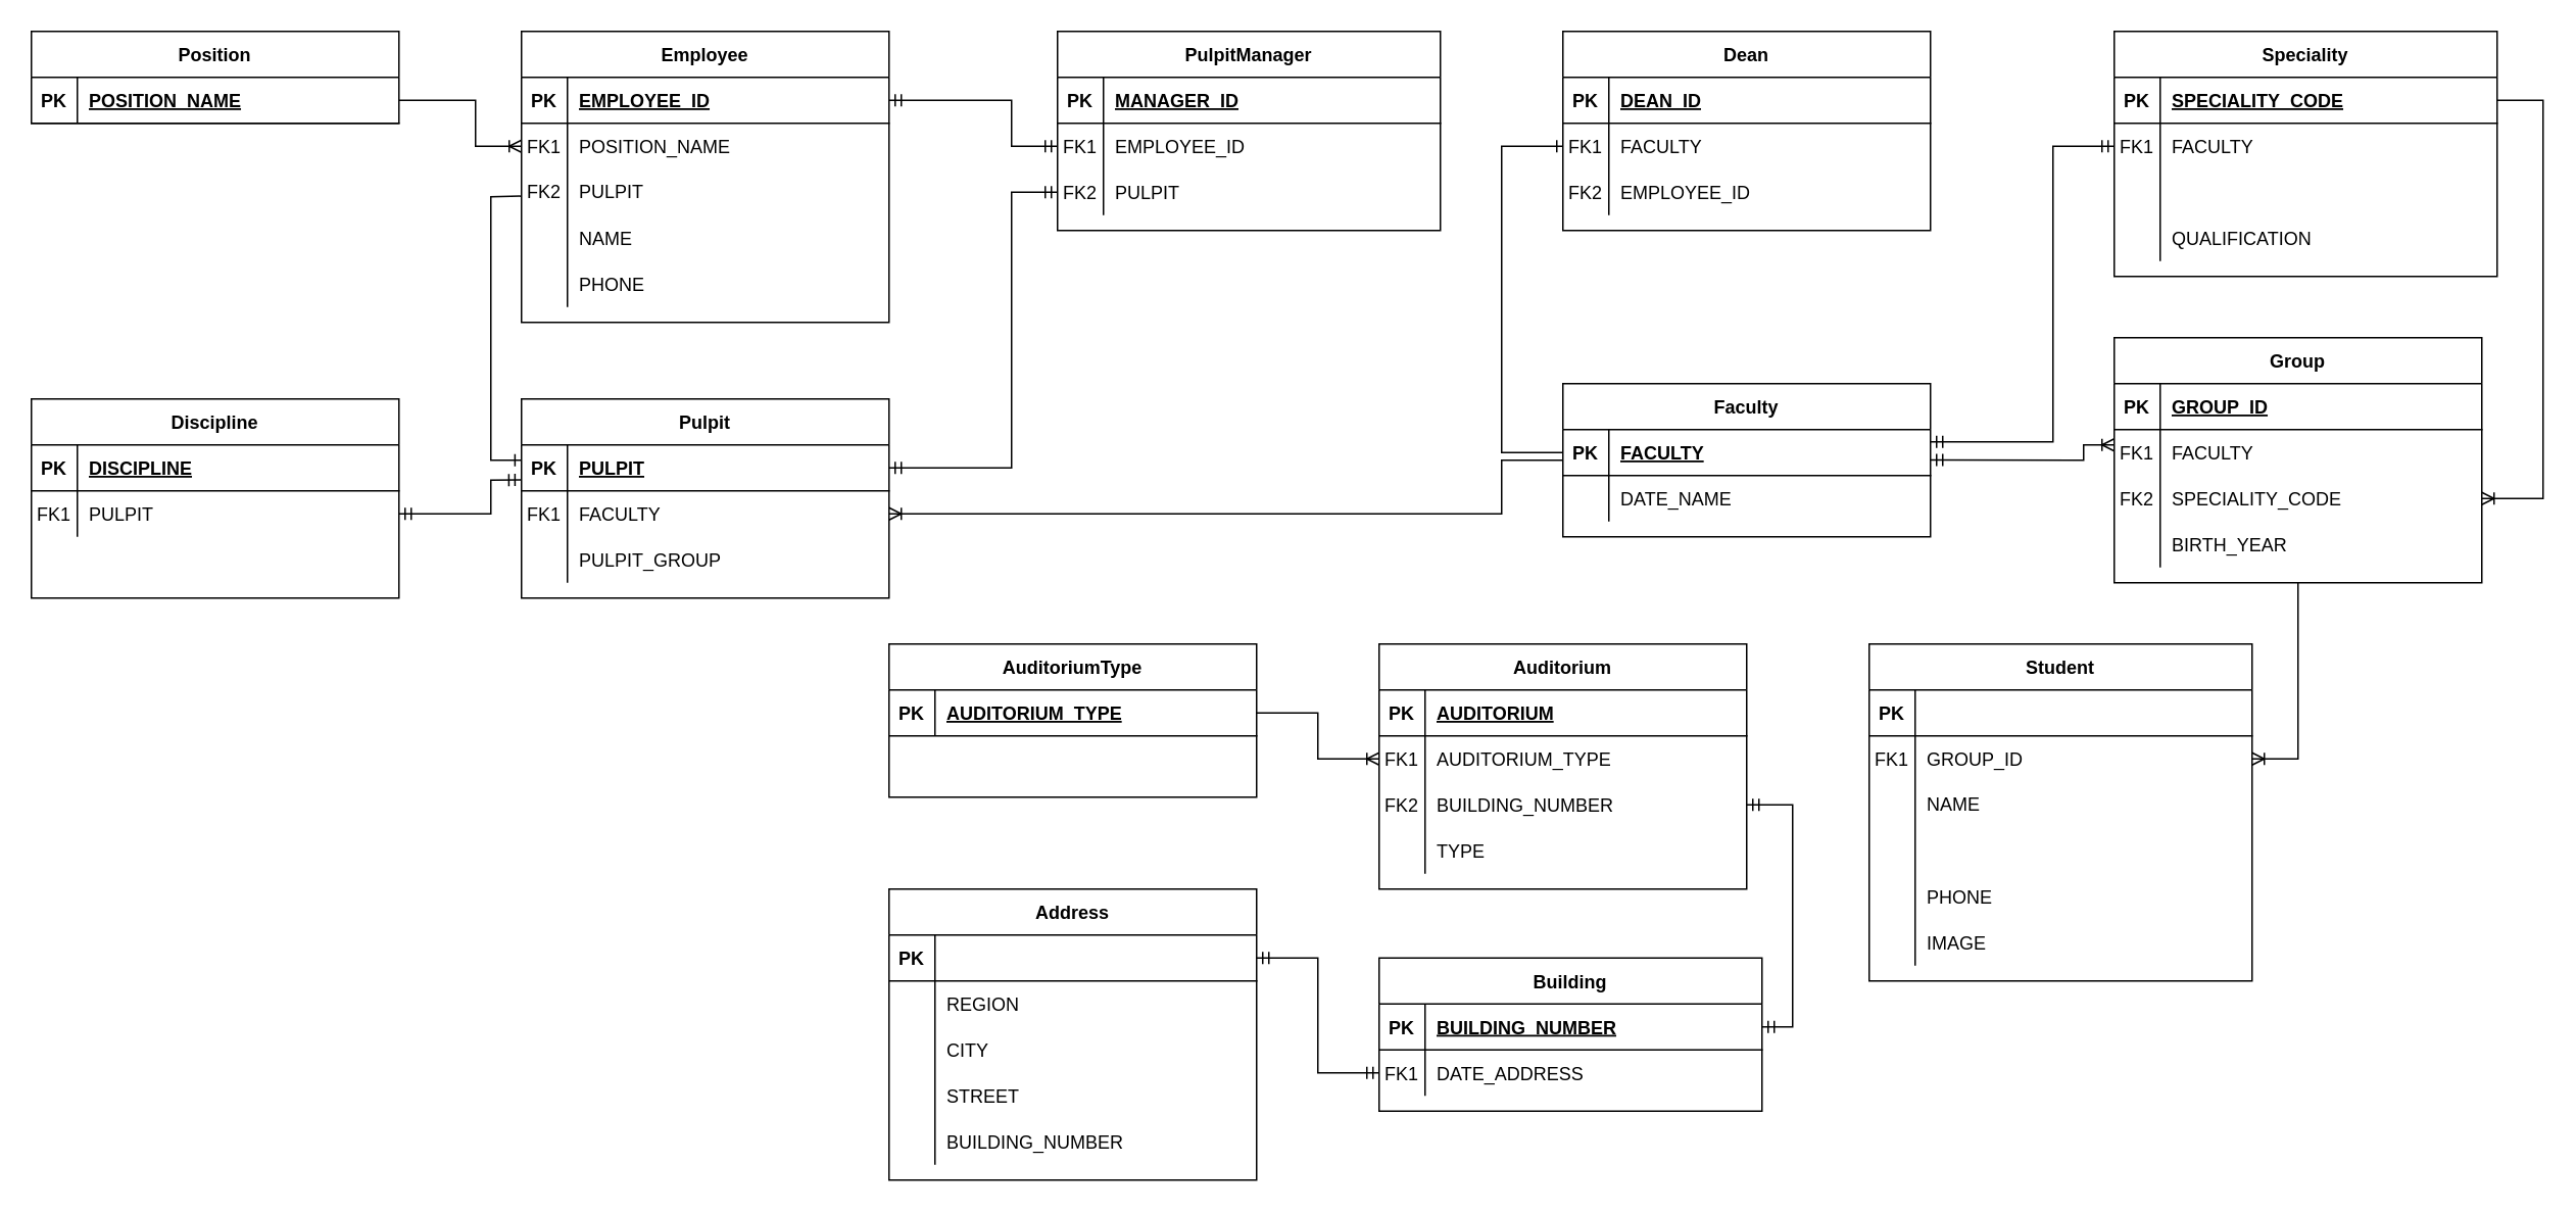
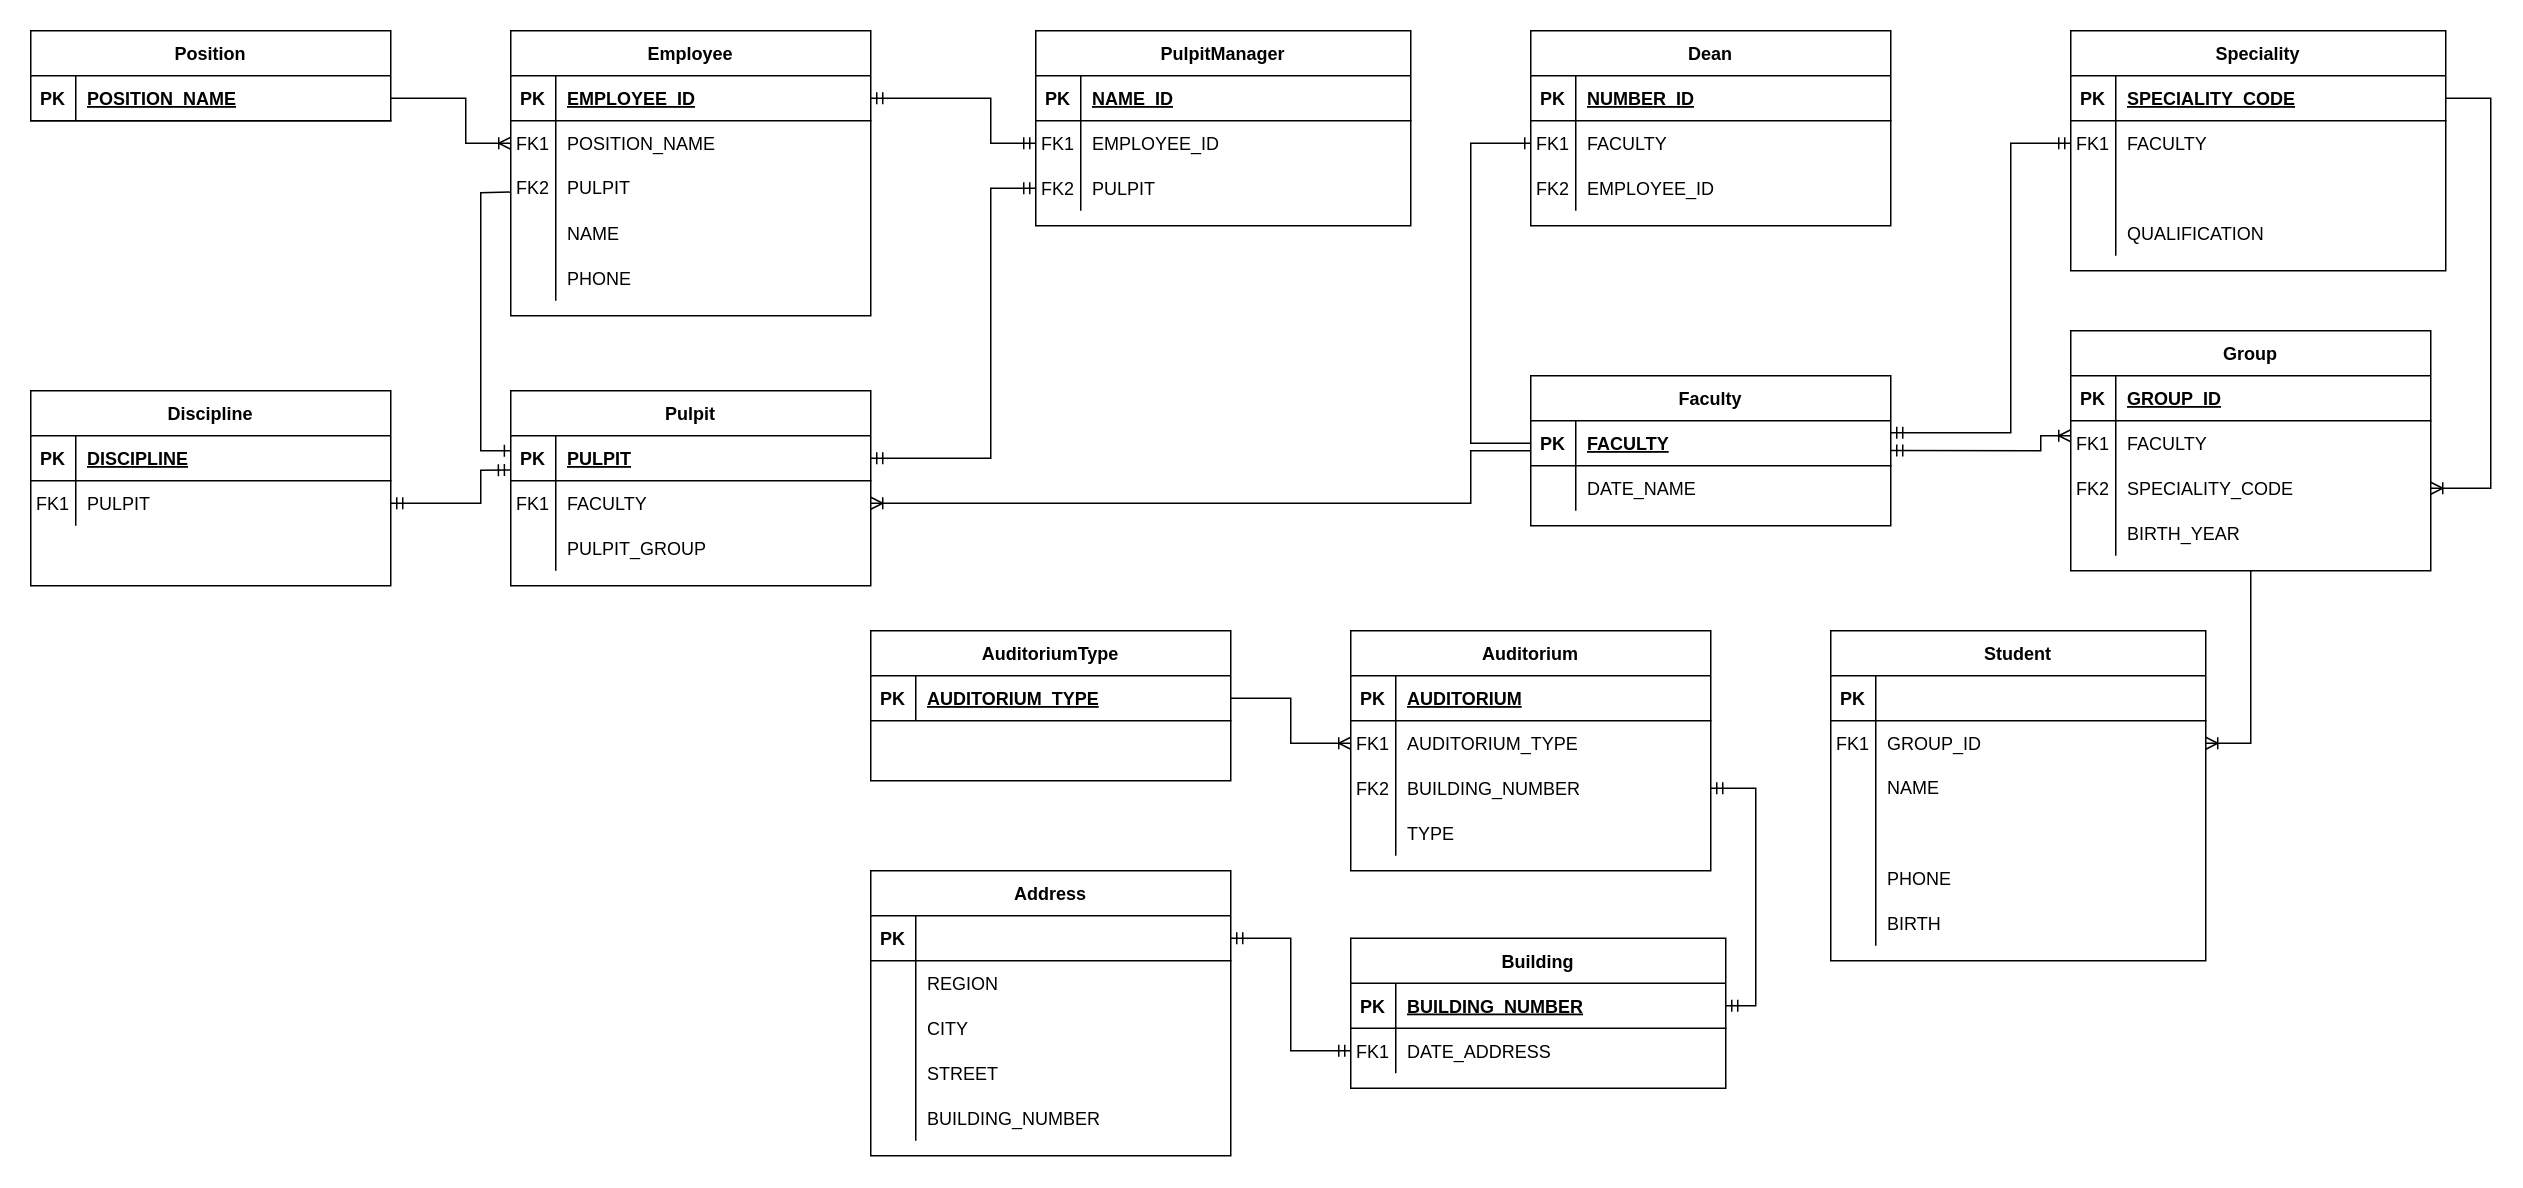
- <mxCell id="93" value="MANAGER_ID" style="shape=partialRectangle;overflow=hidden;connectable=0;fillColor=none;top=0;left=0;bottom=0;right=0;align=left;spacingLeft=6;fontStyle=5;" parent="91" vertex="1"><mxGeometry x="30" width="220" height="30" as="geometry"><mxRectangle width="220" height="30" as="alternateBounds" /></mxGeometry></mxCell>
+ <mxCell id="93" value="NAME_ID" style="shape=partialRectangle;overflow=hidden;connectable=0;fillColor=none;top=0;left=0;bottom=0;right=0;align=left;spacingLeft=6;fontStyle=5;" parent="91" vertex="1"><mxGeometry x="30" width="220" height="30" as="geometry"><mxRectangle width="220" height="30" as="alternateBounds" /></mxGeometry></mxCell>
- <mxCell id="83" value="DEAN_ID" style="shape=partialRectangle;overflow=hidden;connectable=0;fillColor=none;top=0;left=0;bottom=0;right=0;align=left;spacingLeft=6;fontStyle=5;" parent="81" vertex="1"><mxGeometry x="30" width="210" height="30" as="geometry"><mxRectangle width="210" height="30" as="alternateBounds" /></mxGeometry></mxCell>
+ <mxCell id="83" value="NUMBER_ID" style="shape=partialRectangle;overflow=hidden;connectable=0;fillColor=none;top=0;left=0;bottom=0;right=0;align=left;spacingLeft=6;fontStyle=5;" parent="81" vertex="1"><mxGeometry x="30" width="210" height="30" as="geometry"><mxRectangle width="210" height="30" as="alternateBounds" /></mxGeometry></mxCell>
- <mxCell id="150" value="IMAGE" style="shape=partialRectangle;connectable=0;fillColor=none;top=0;left=0;bottom=0;right=0;align=left;spacingLeft=6;overflow=hidden;" parent="148" vertex="1"><mxGeometry x="30" width="220" height="30" as="geometry"><mxRectangle width="220" height="30" as="alternateBounds" /></mxGeometry></mxCell>
+ <mxCell id="150" value="BIRTH" style="shape=partialRectangle;connectable=0;fillColor=none;top=0;left=0;bottom=0;right=0;align=left;spacingLeft=6;overflow=hidden;" parent="148" vertex="1"><mxGeometry x="30" width="220" height="30" as="geometry"><mxRectangle width="220" height="30" as="alternateBounds" /></mxGeometry></mxCell>
